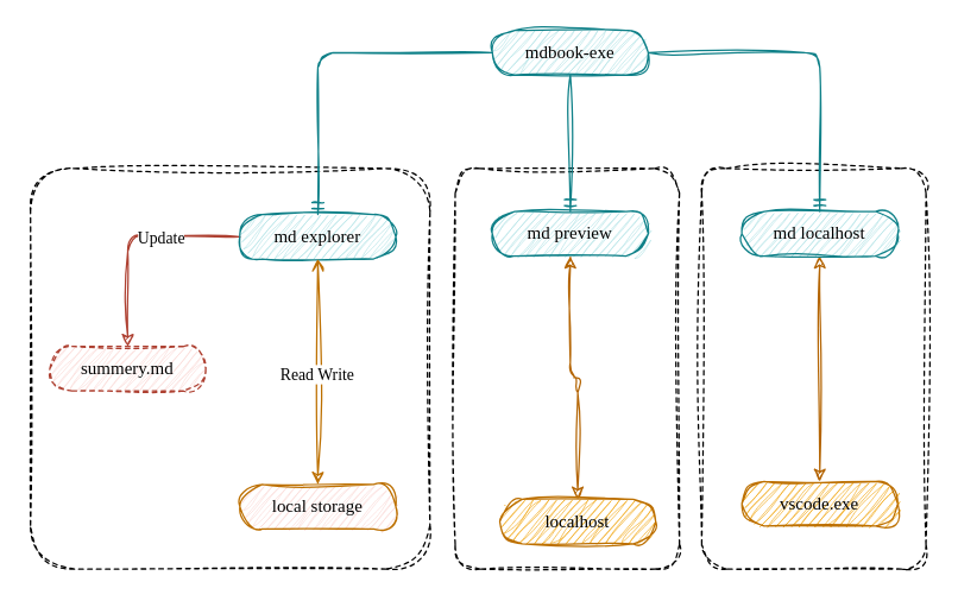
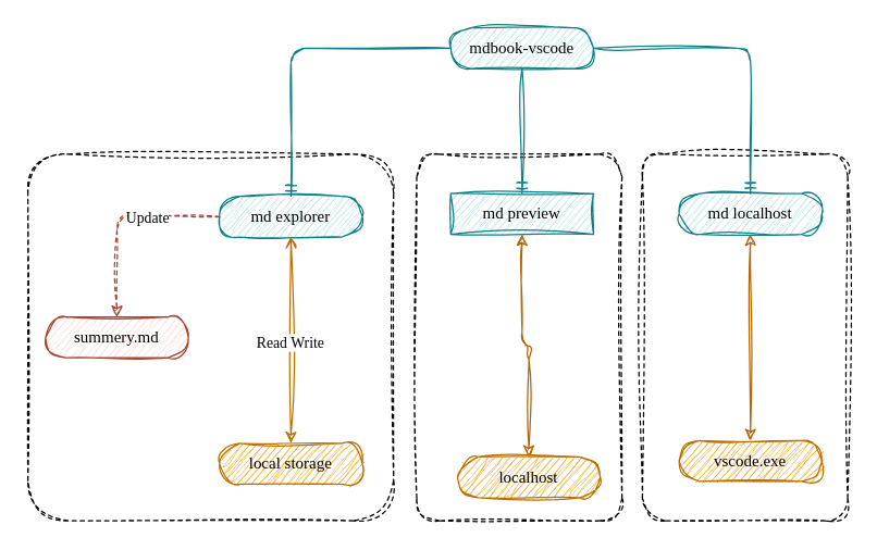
- <mxCell id="18" value="mdbook-exe" style="whiteSpace=wrap;html=1;rounded=1;arcSize=50;fontFamily=Comic Sans MS;sketch=1;curveFitting=1;jiggle=2;fillColor=#b0e3e6;strokeColor=#0e8088;" vertex="1" parent="1"><mxGeometry x="331" y="20" width="105" height="30" as="geometry" /></mxCell>
+ <mxCell id="18" value="mdbook-vscode" style="whiteSpace=wrap;html=1;rounded=1;arcSize=50;fontFamily=Comic Sans MS;sketch=1;curveFitting=1;jiggle=2;fillColor=#b0e3e6;strokeColor=#0e8088;" vertex="1" parent="1"><mxGeometry x="331" y="20" width="105" height="30" as="geometry" /></mxCell>
- <mxCell id="13" value="md preview" style="whiteSpace=wrap;html=1;rounded=1;arcSize=50;fontFamily=Comic Sans MS;sketch=1;curveFitting=1;jiggle=2;fillColor=#b0e3e6;strokeColor=#0e8088;" vertex="1" parent="1"><mxGeometry x="331" y="142" width="105" height="30" as="geometry" /></mxCell>
+ <mxCell id="13" value="md preview" style="whiteSpace=wrap;html=1;arcSize=50;fontFamily=Comic Sans MS;sketch=1;curveFitting=1;jiggle=2;fillColor=#b0e3e6;strokeColor=#0e8088;rounded=0;" vertex="1" parent="1"><mxGeometry x="331" y="142" width="105" height="30" as="geometry" /></mxCell>
- <mxCell id="5" style="edgeStyle=orthogonalEdgeStyle;html=1;entryX=0.5;entryY=0;entryDx=0;entryDy=0;sketch=1;curveFitting=1;jiggle=2;dashed=0;strokeWidth=1;fillColor=#fad9d5;strokeColor=#ae4132;" edge="1" parent="1" source="7" target="8"><mxGeometry relative="1" as="geometry" /></mxCell>
+ <mxCell id="5" style="edgeStyle=orthogonalEdgeStyle;html=1;entryX=0.5;entryY=0;entryDx=0;entryDy=0;sketch=1;curveFitting=1;jiggle=2;dashed=1;strokeWidth=1;fillColor=#fad9d5;strokeColor=#ae4132;" edge="1" parent="1" source="7" target="8"><mxGeometry relative="1" as="geometry" /></mxCell>
- <mxCell id="8" value="summery.md" style="whiteSpace=wrap;html=1;rounded=1;arcSize=50;fontFamily=Comic Sans MS;sketch=1;curveFitting=1;jiggle=2;fillColor=#fad9d5;strokeColor=#ae4132;dashed=1;" vertex="1" parent="1"><mxGeometry x="33" y="233" width="105" height="30" as="geometry" /></mxCell>
+ <mxCell id="8" value="summery.md" style="whiteSpace=wrap;html=1;rounded=1;arcSize=50;fontFamily=Comic Sans MS;sketch=1;curveFitting=1;jiggle=2;fillColor=#fad9d5;strokeColor=#ae4132;" vertex="1" parent="1"><mxGeometry x="33" y="233" width="105" height="30" as="geometry" /></mxCell>
- <mxCell id="11" value="local storage" style="whiteSpace=wrap;html=1;rounded=1;arcSize=50;fontFamily=Comic Sans MS;sketch=1;curveFitting=1;jiggle=2;fillColor=#fad9d5;fontColor=#000000;strokeColor=#BD7000;" vertex="1" parent="1"><mxGeometry x="161" y="326" width="105" height="30" as="geometry" /></mxCell>
+ <mxCell id="11" value="local storage" style="whiteSpace=wrap;html=1;rounded=1;arcSize=50;fontFamily=Comic Sans MS;sketch=1;curveFitting=1;jiggle=2;fillColor=#f0a30a;fontColor=#000000;strokeColor=#BD7000;" vertex="1" parent="1"><mxGeometry x="161" y="326" width="105" height="30" as="geometry" /></mxCell>
